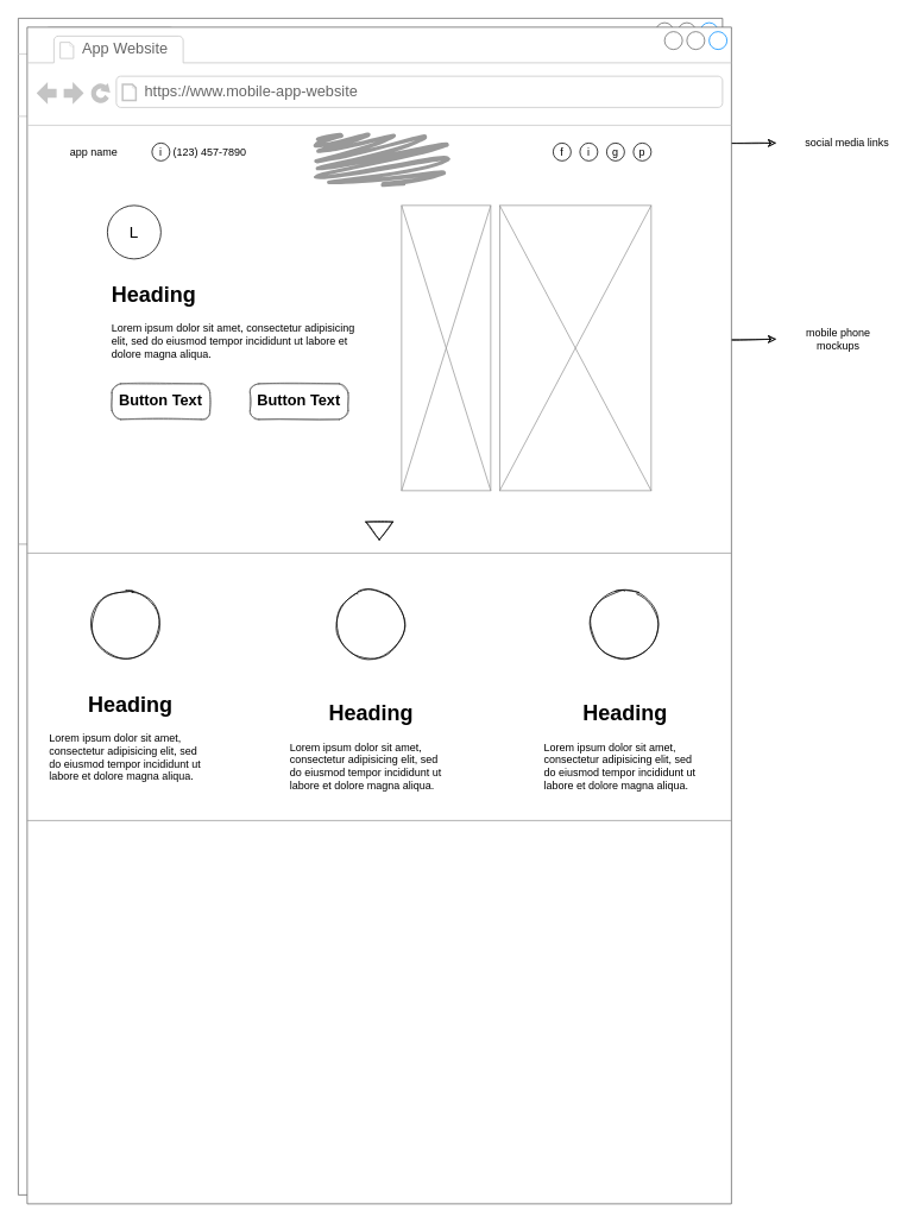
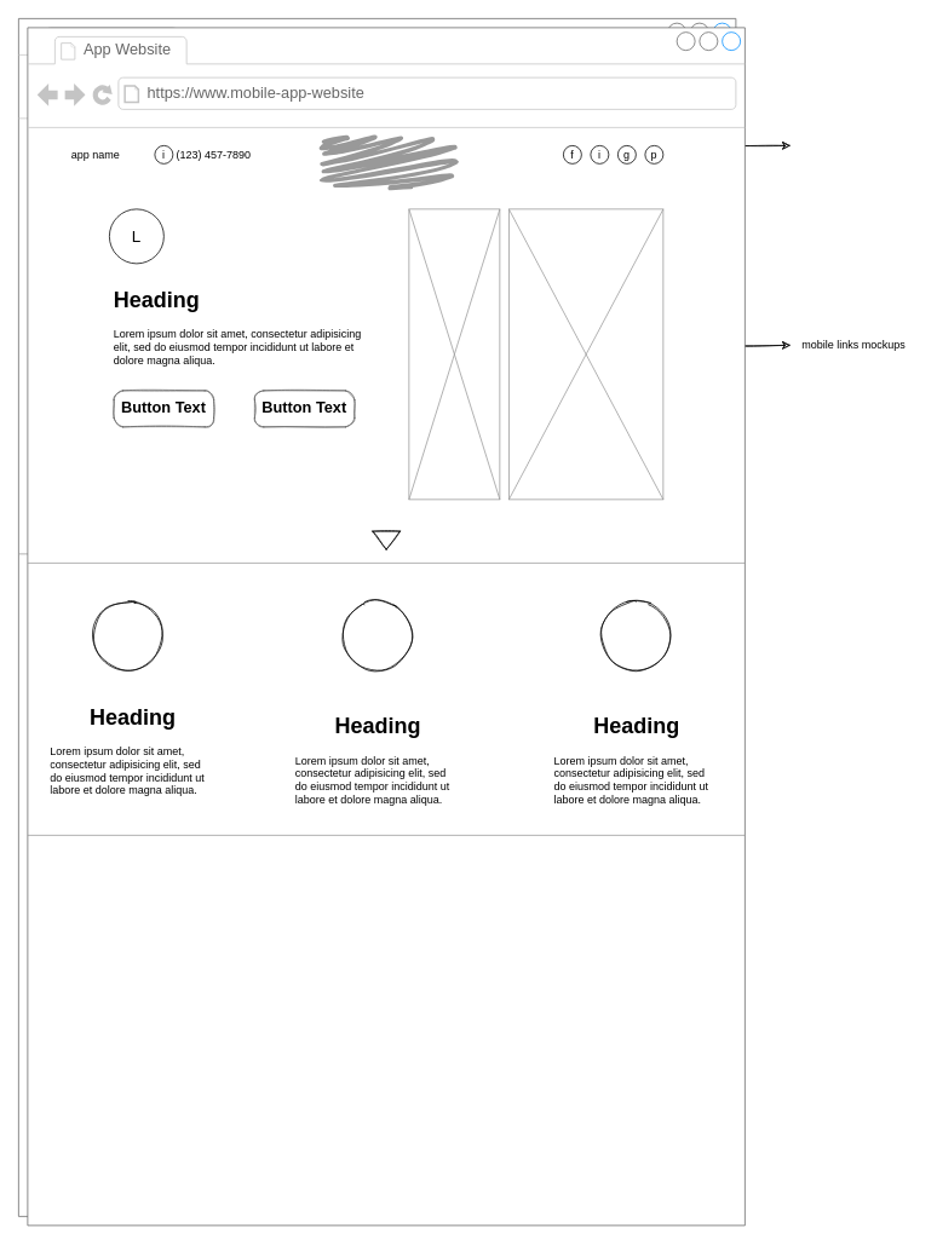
- <mxCell id="28" value="social media links" style="text;html=1;strokeColor=none;fillColor=none;align=center;verticalAlign=middle;whiteSpace=wrap;rounded=0;shadow=0;sketch=1;fontColor=none;" vertex="1" parent="1"><mxGeometry x="890" y="150" width="120" height="20" as="geometry" /></mxCell>
- <mxCell id="30" value="mobile phone mockups" style="text;html=1;strokeColor=none;fillColor=none;align=center;verticalAlign=middle;whiteSpace=wrap;rounded=0;shadow=0;sketch=1;fontColor=none;" vertex="1" parent="1"><mxGeometry x="880" y="370" width="120" height="20" as="geometry" /></mxCell>
+ <mxCell id="30" value="mobile links mockups" style="text;html=1;strokeColor=none;fillColor=none;align=center;verticalAlign=middle;whiteSpace=wrap;rounded=0;shadow=0;sketch=1;fontColor=none;" vertex="1" parent="1"><mxGeometry x="880" y="370" width="120" height="20" as="geometry" /></mxCell>
